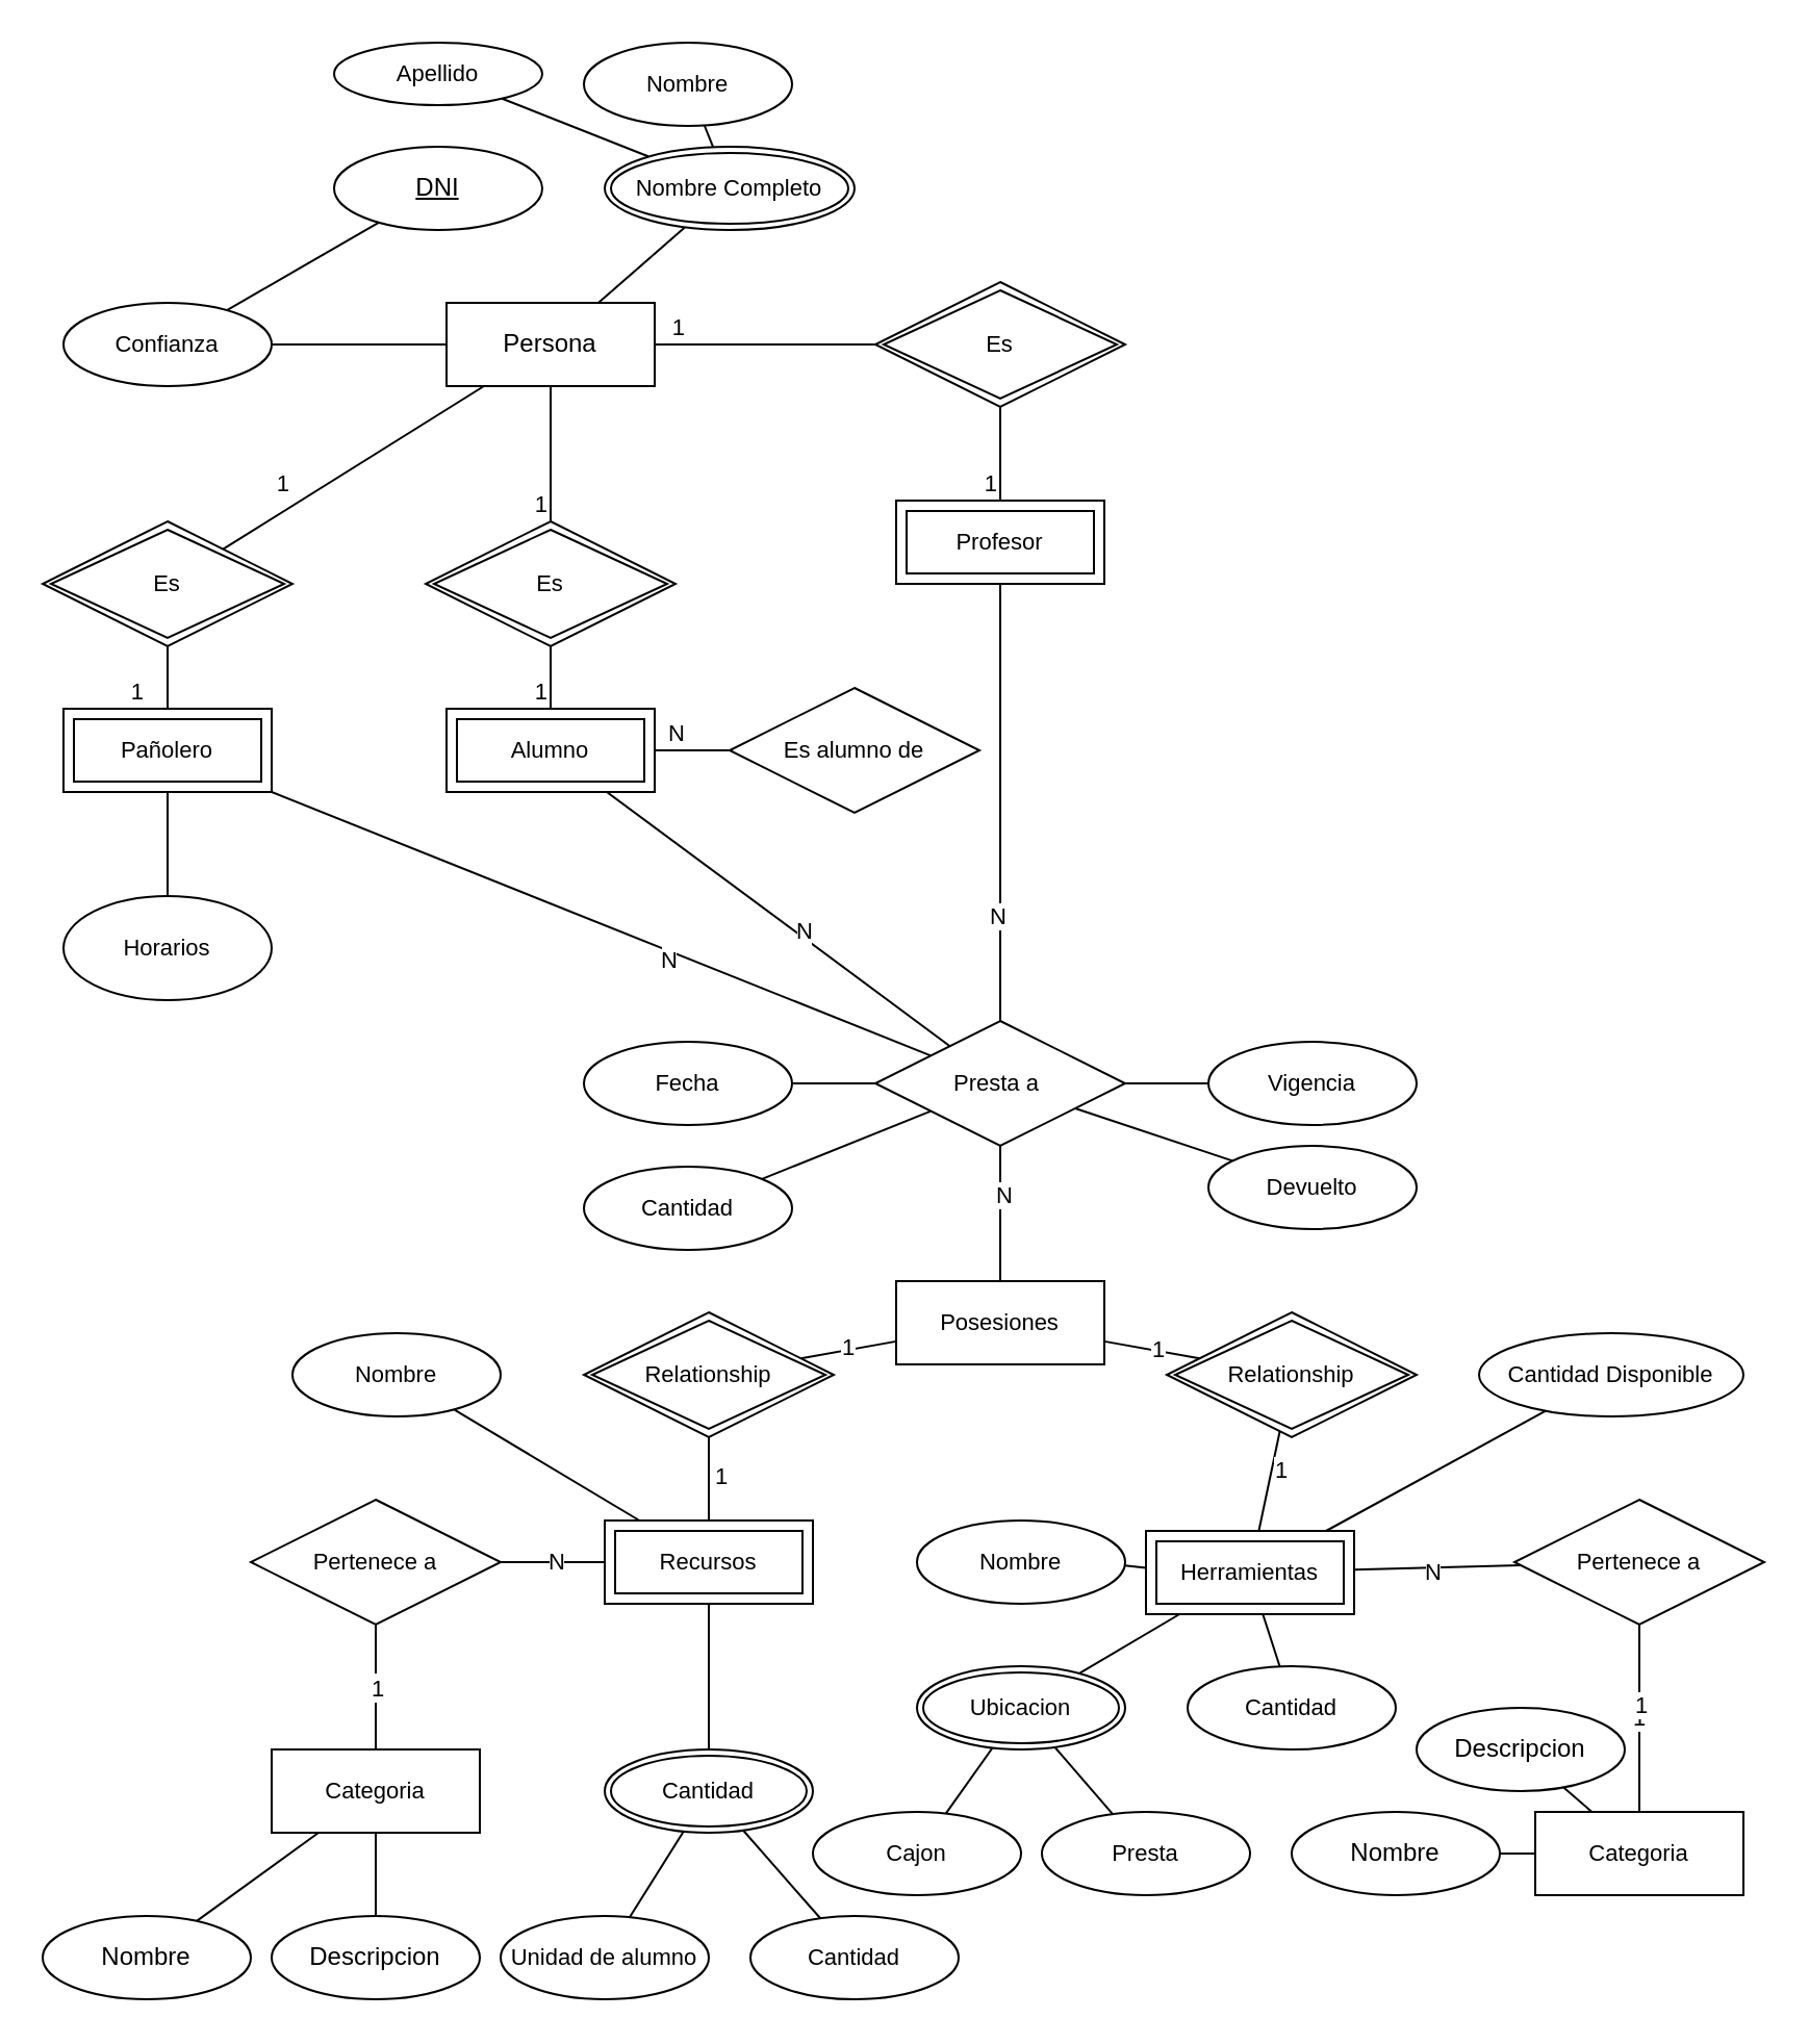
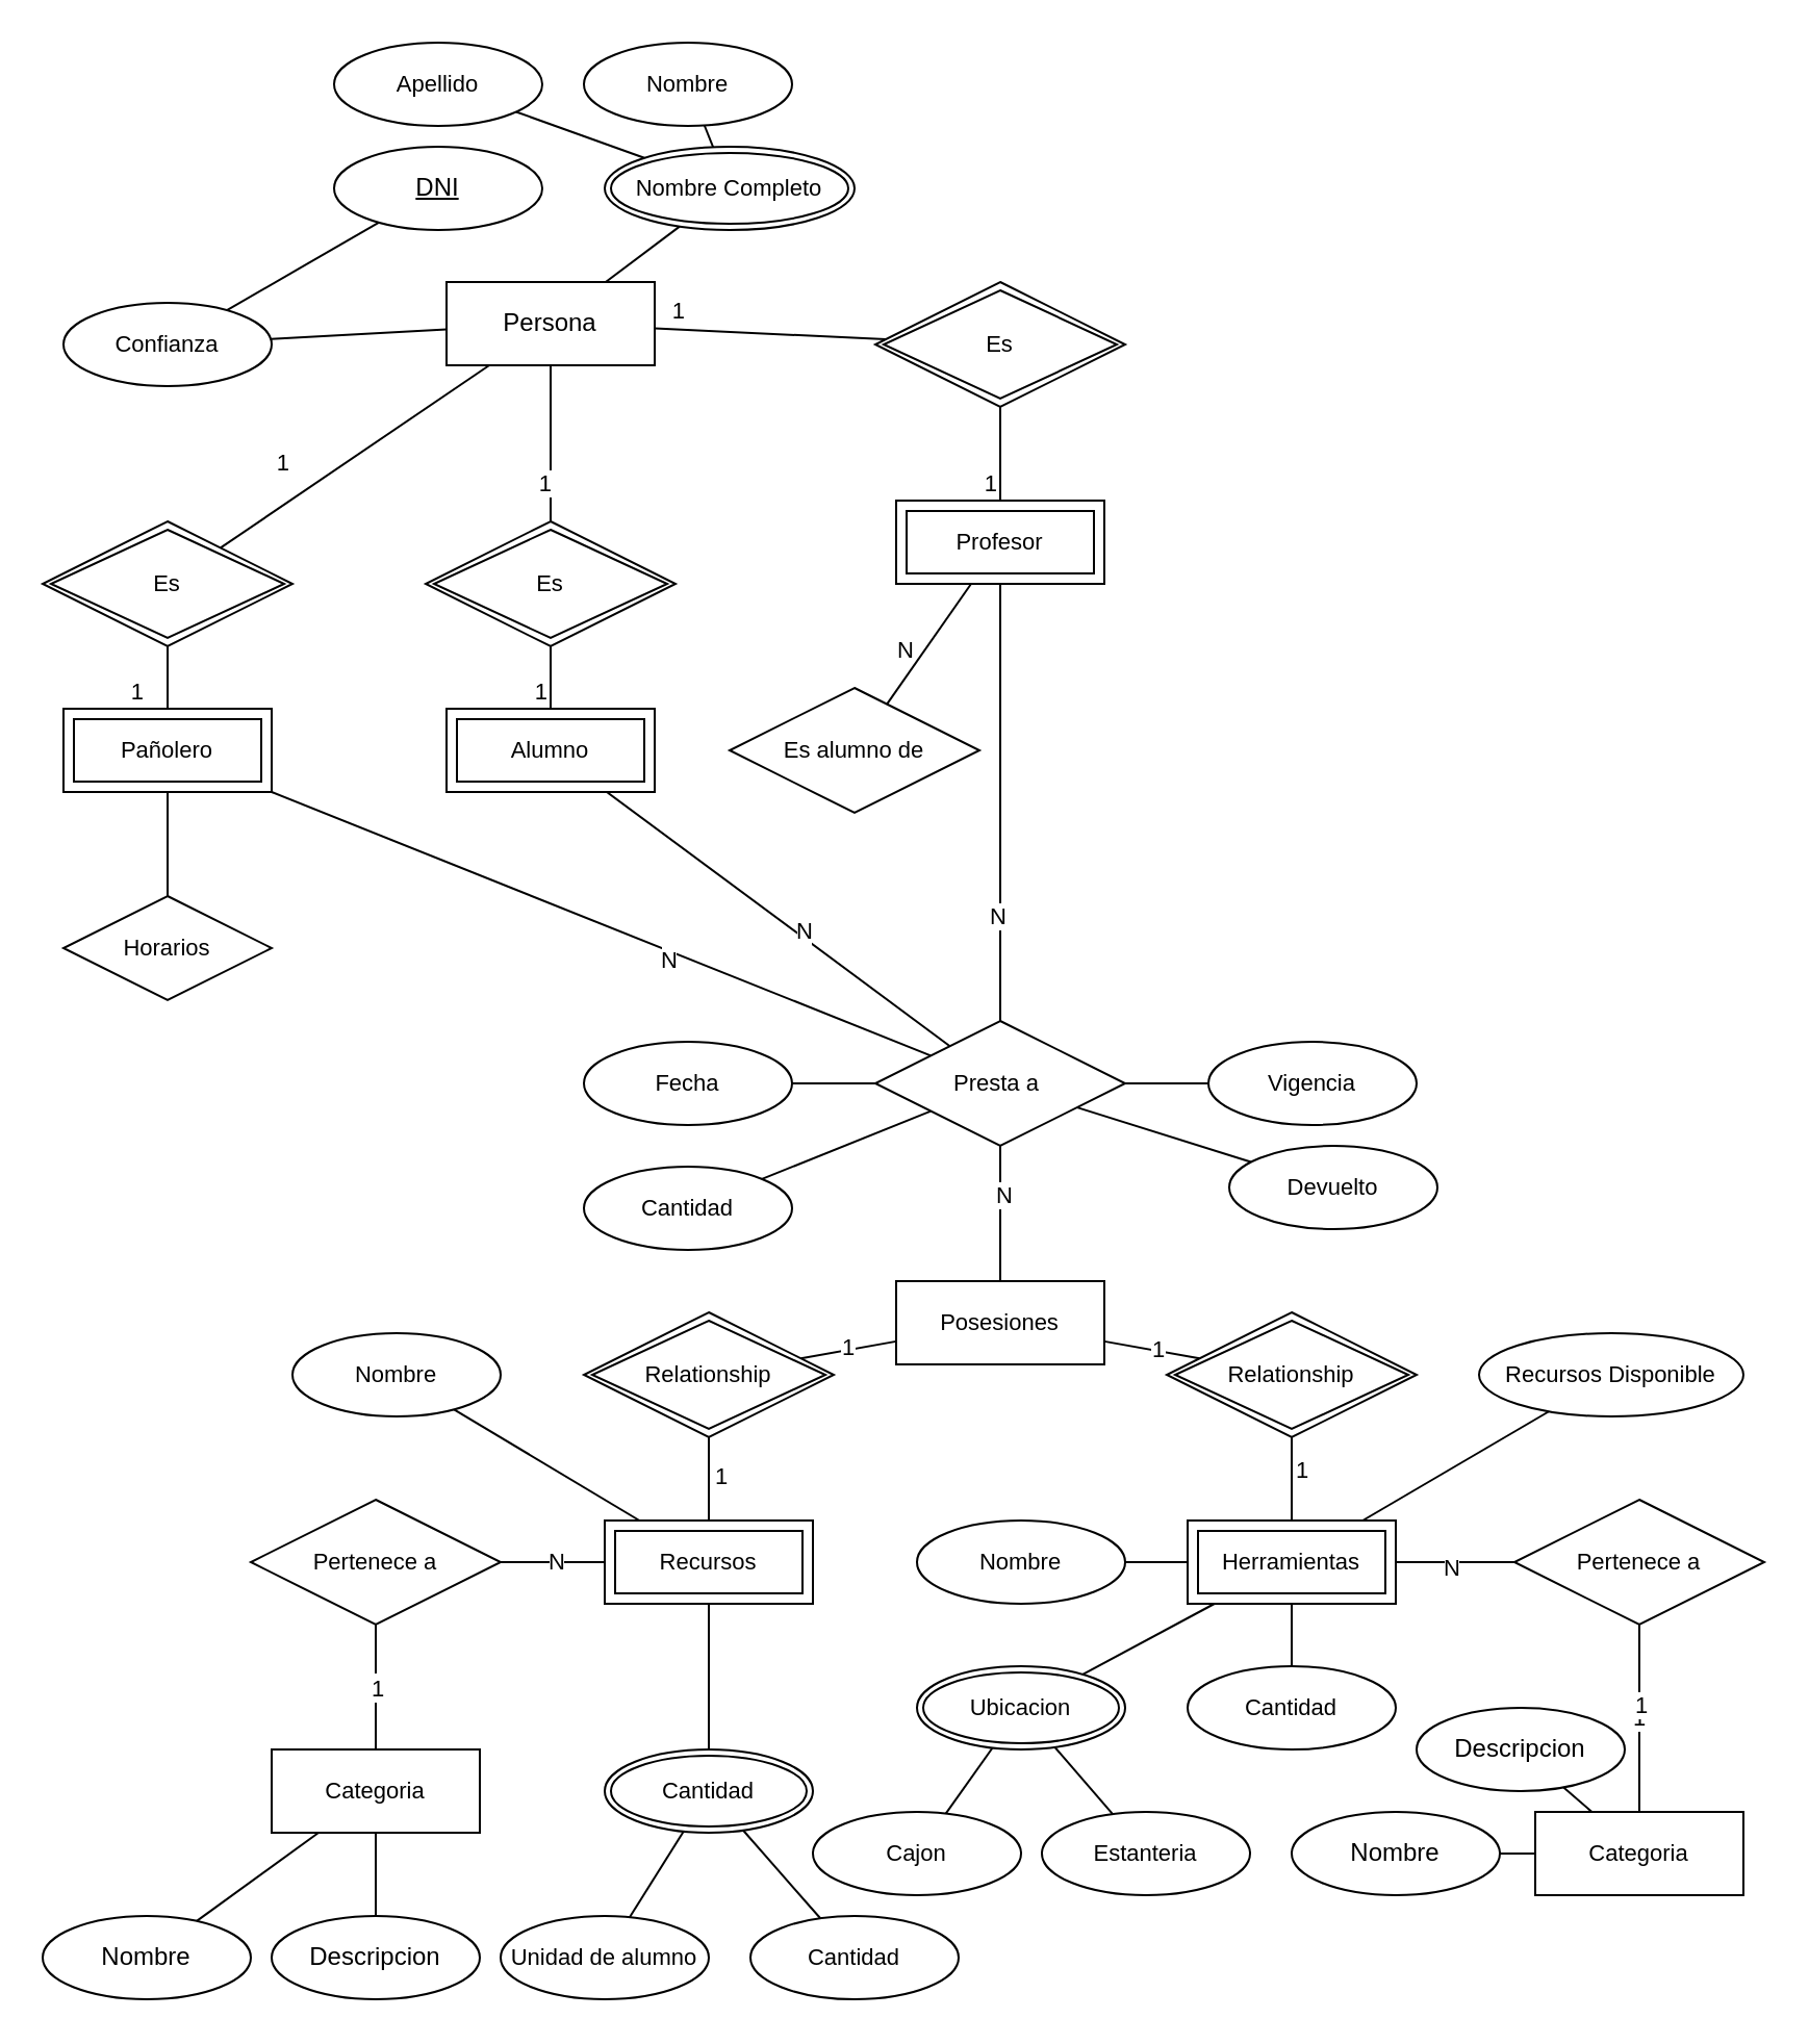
- <mxCell id="10" value="Apellido" style="ellipse;whiteSpace=wrap;html=1;align=center;fontFamily=Helvetica;fontSize=11;fontColor=default;labelBackgroundColor=default;" parent="1" vertex="1"><mxGeometry x="160" y="20" width="100" height="30" as="geometry" /></mxCell>
+ <mxCell id="10" value="Apellido" style="ellipse;whiteSpace=wrap;html=1;align=center;fontFamily=Helvetica;fontSize=11;fontColor=default;labelBackgroundColor=default;" parent="1" vertex="1"><mxGeometry x="160" y="20" width="100" height="40" as="geometry" /></mxCell>
- <mxCell id="2" value="Persona" style="whiteSpace=wrap;html=1;align=center;" parent="1" vertex="1"><mxGeometry x="214" y="145" width="100" height="40" as="geometry" /></mxCell>
+ <mxCell id="2" value="Persona" style="whiteSpace=wrap;html=1;align=center;" parent="1" vertex="1"><mxGeometry x="214" y="135" width="100" height="40" as="geometry" /></mxCell>
+ <mxCell id="27" value="" style="endArrow=none;html=1;rounded=0;strokeColor=default;align=center;verticalAlign=middle;fontFamily=Helvetica;fontSize=11;fontColor=default;labelBackgroundColor=default;" parent="1" source="20" target="16" edge="1"><mxGeometry relative="1" as="geometry"><mxPoint x="410" y="-80" as="sourcePoint" /><mxPoint x="326" y="-80" as="targetPoint" /></mxGeometry></mxCell>
+ <mxCell id="28" value="N" style="resizable=0;html=1;whiteSpace=wrap;align=right;verticalAlign=bottom;fontFamily=Helvetica;fontSize=11;fontColor=default;labelBackgroundColor=default;" parent="27" connectable="0" vertex="1"><mxGeometry x="1" relative="1" as="geometry"><mxPoint x="-26" y="40" as="offset" /></mxGeometry></mxCell>
- <mxCell id="25" value="" style="endArrow=none;html=1;rounded=0;strokeColor=default;align=center;verticalAlign=middle;fontFamily=Helvetica;fontSize=11;fontColor=default;labelBackgroundColor=default;" parent="1" source="20" target="19" edge="1"><mxGeometry relative="1" as="geometry"><mxPoint x="90" y="145" as="sourcePoint" /><mxPoint x="90" y="10" as="targetPoint" /></mxGeometry></mxCell>
- <mxCell id="26" value="N" style="resizable=0;html=1;whiteSpace=wrap;align=right;verticalAlign=bottom;fontFamily=Helvetica;fontSize=11;fontColor=default;labelBackgroundColor=default;" parent="25" connectable="0" vertex="1"><mxGeometry x="1" relative="1" as="geometry"><mxPoint x="16" as="offset" /></mxGeometry></mxCell>
- <mxCell id="38" value="Horarios" style="ellipse;whiteSpace=wrap;html=1;align=center;fontFamily=Helvetica;fontSize=11;fontColor=default;labelBackgroundColor=default;" parent="1" vertex="1"><mxGeometry x="30" y="430" width="100" height="50" as="geometry" /></mxCell>
+ <mxCell id="38" value="Horarios" style="rhombus;whiteSpace=wrap;html=1;align=center;fontFamily=Helvetica;fontSize=11;fontColor=default;labelBackgroundColor=default;" parent="1" vertex="1"><mxGeometry x="30" y="430" width="100" height="50" as="geometry" /></mxCell>
- <mxCell id="103" value="Devuelto" style="ellipse;whiteSpace=wrap;html=1;align=center;fontFamily=Helvetica;fontSize=11;fontColor=default;labelBackgroundColor=default;" vertex="1" parent="1"><mxGeometry x="580" y="550" width="100" height="40" as="geometry" /></mxCell>
+ <mxCell id="103" value="Devuelto" style="ellipse;whiteSpace=wrap;html=1;align=center;fontFamily=Helvetica;fontSize=11;fontColor=default;labelBackgroundColor=default;" vertex="1" parent="1"><mxGeometry x="590" y="550" width="100" height="40" as="geometry" /></mxCell>
- <mxCell id="107" value="Cantidad Disponible" style="ellipse;whiteSpace=wrap;html=1;align=center;fontFamily=Helvetica;fontSize=11;fontColor=default;labelBackgroundColor=default;" vertex="1" parent="1"><mxGeometry x="710" y="640" width="127" height="40" as="geometry" /></mxCell>
+ <mxCell id="107" value="Recursos Disponible" style="ellipse;whiteSpace=wrap;html=1;align=center;fontFamily=Helvetica;fontSize=11;fontColor=default;labelBackgroundColor=default;" vertex="1" parent="1"><mxGeometry x="710" y="640" width="127" height="40" as="geometry" /></mxCell>
- <mxCell id="52" value="Herramientas" style="shape=ext;margin=3;double=1;whiteSpace=wrap;html=1;align=center;fontFamily=Helvetica;fontSize=11;fontColor=default;labelBackgroundColor=default;" parent="1" vertex="1"><mxGeometry x="550" y="735" width="100" height="40" as="geometry" /></mxCell>
+ <mxCell id="52" value="Herramientas" style="shape=ext;margin=3;double=1;whiteSpace=wrap;html=1;align=center;fontFamily=Helvetica;fontSize=11;fontColor=default;labelBackgroundColor=default;" parent="1" vertex="1"><mxGeometry x="570" y="730" width="100" height="40" as="geometry" /></mxCell>
- <mxCell id="81" value="Presta" style="ellipse;whiteSpace=wrap;html=1;align=center;fontFamily=Helvetica;fontSize=11;fontColor=default;labelBackgroundColor=default;" parent="1" vertex="1"><mxGeometry x="500" y="870" width="100" height="40" as="geometry" /></mxCell>
+ <mxCell id="81" value="Estanteria" style="ellipse;whiteSpace=wrap;html=1;align=center;fontFamily=Helvetica;fontSize=11;fontColor=default;labelBackgroundColor=default;" parent="1" vertex="1"><mxGeometry x="500" y="870" width="100" height="40" as="geometry" /></mxCell>
